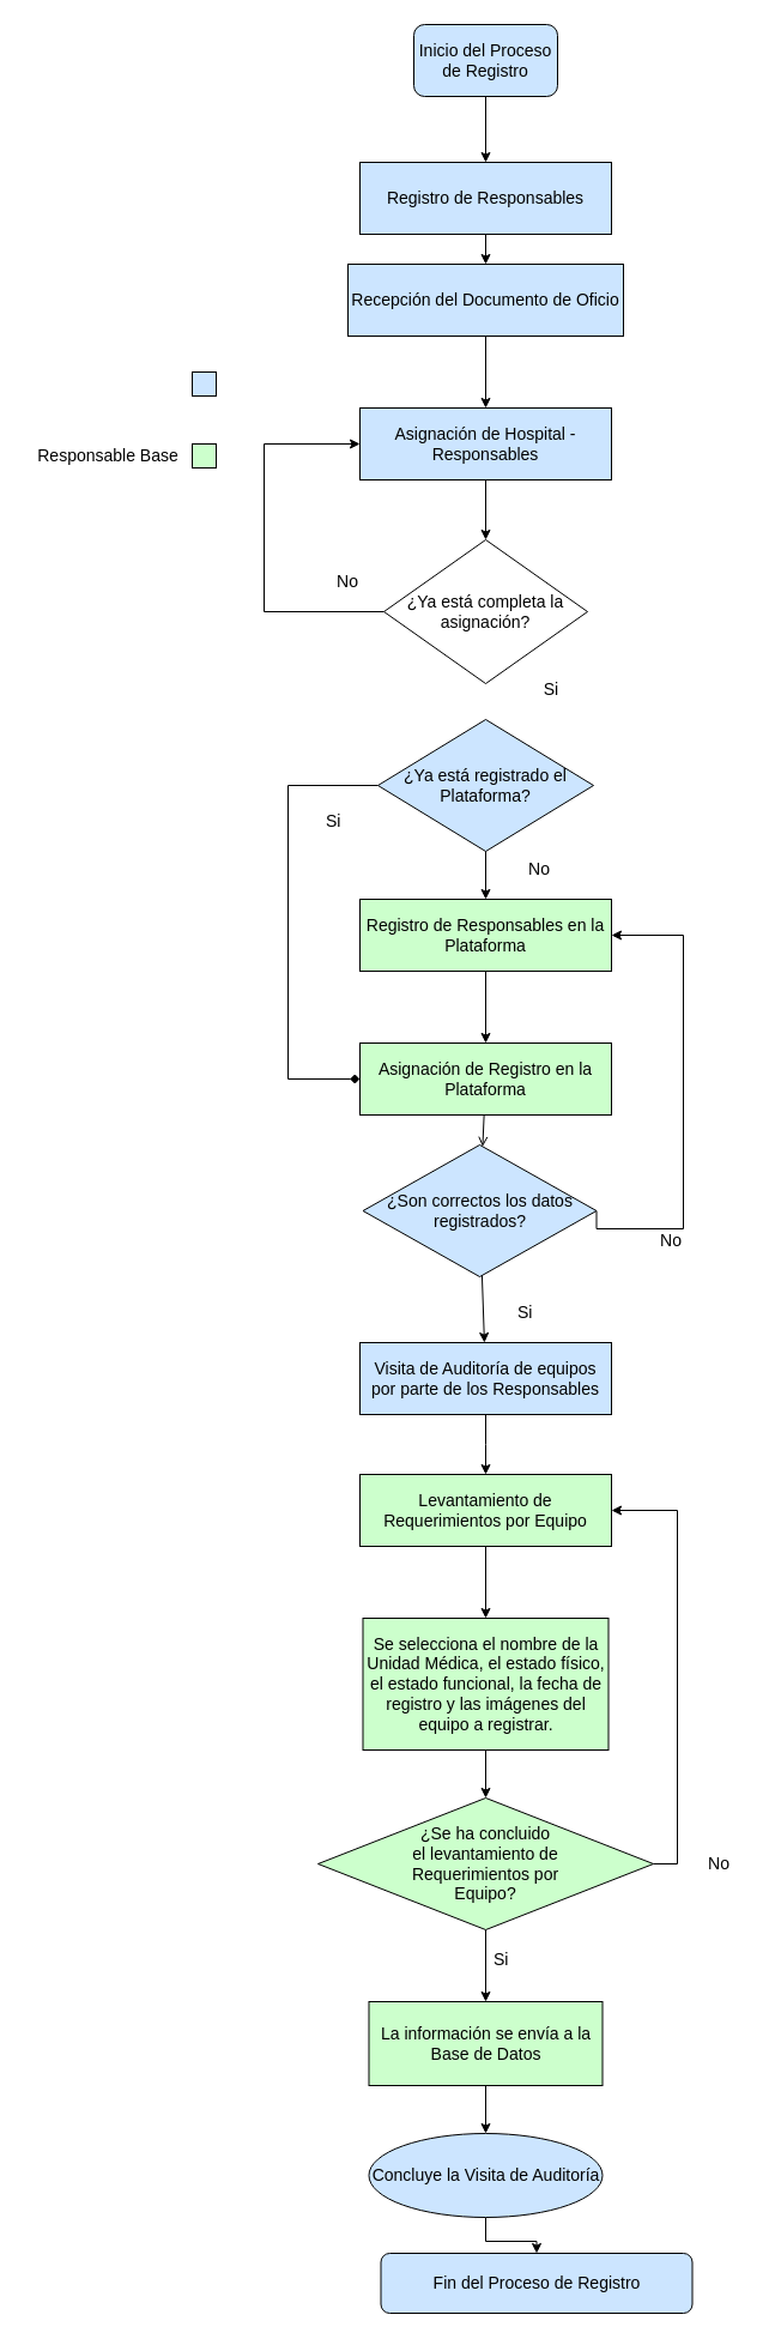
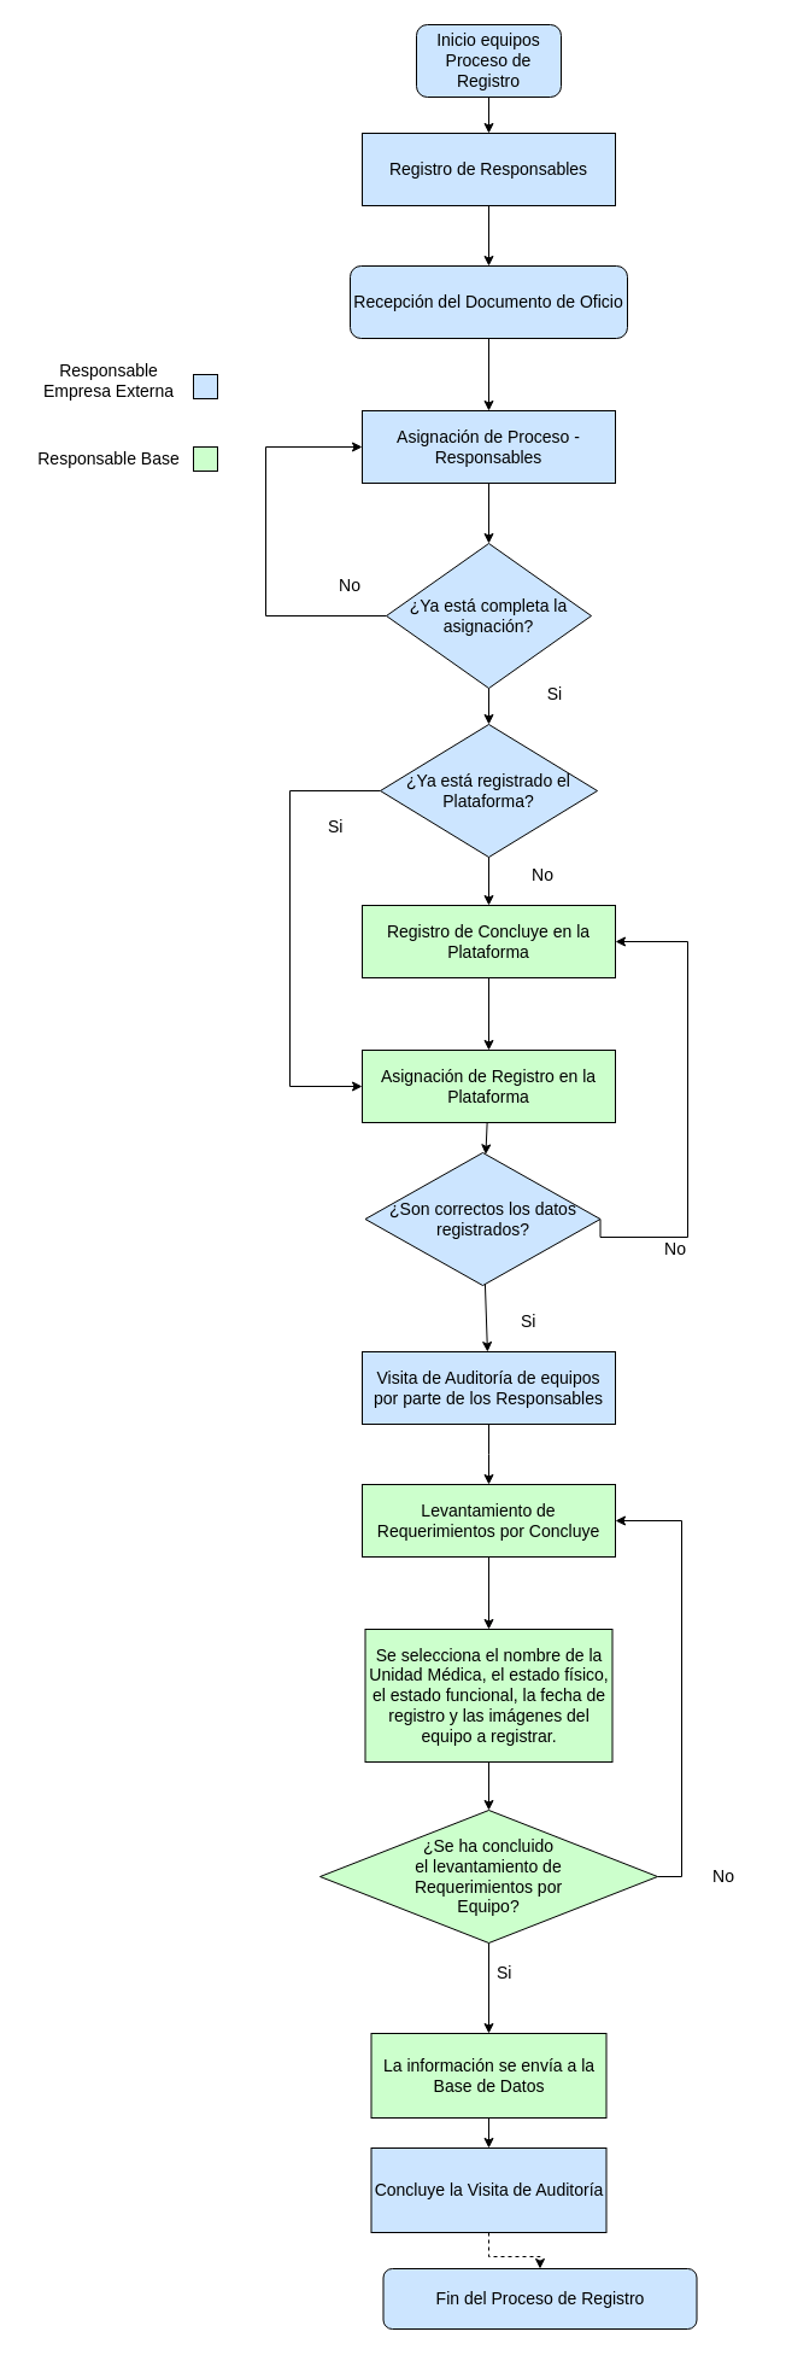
- <mxCell id="42" value="&lt;font style=&quot;font-size: 14px;&quot;&gt;Inicio del Proceso de Registro&lt;br&gt;&lt;/font&gt;" style="rounded=1;whiteSpace=wrap;html=1;fillColor=#CCE5FF;fontColor=#000000;" parent="1" vertex="1"><mxGeometry x="345" y="20" width="120" height="60" as="geometry" /></mxCell>
+ <mxCell id="42" value="&lt;font style=&quot;font-size: 14px;&quot;&gt;Inicio equipos Proceso de Registro&lt;br&gt;&lt;/font&gt;" style="rounded=1;whiteSpace=wrap;html=1;fillColor=#CCE5FF;fontColor=#000000;" parent="1" vertex="1"><mxGeometry x="345" y="20" width="120" height="60" as="geometry" /></mxCell>
- <mxCell id="3" value="Registro de Responsables" style="rounded=0;whiteSpace=wrap;html=1;fontSize=14;fillColor=#CCE5FF;fontColor=#000000;" parent="1" vertex="1"><mxGeometry x="300" y="135" width="210" height="60" as="geometry" /></mxCell>
+ <mxCell id="3" value="Registro de Responsables" style="rounded=0;whiteSpace=wrap;html=1;fontSize=14;fillColor=#CCE5FF;fontColor=#000000;" parent="1" vertex="1"><mxGeometry x="300" y="110" width="210" height="60" as="geometry" /></mxCell>
- <mxCell id="44" value="&lt;font style=&quot;font-size: 14px;&quot;&gt;Recepción del Documento de Oficio&lt;/font&gt;" style="rounded=0;whiteSpace=wrap;html=1;fontSize=14;fillColor=#CCE5FF;fontColor=#000000;" parent="1" vertex="1"><mxGeometry x="290" y="220" width="230" height="60" as="geometry" /></mxCell>
+ <mxCell id="44" value="&lt;font style=&quot;font-size: 14px;&quot;&gt;Recepción del Documento de Oficio&lt;/font&gt;" style="whiteSpace=wrap;html=1;fontSize=14;fillColor=#CCE5FF;fontColor=#000000;rounded=1;" parent="1" vertex="1"><mxGeometry x="290" y="220" width="230" height="60" as="geometry" /></mxCell>
+ <mxCell id="46" value="Responsable Empresa Externa" style="text;html=1;strokeColor=none;fillColor=none;align=center;verticalAlign=middle;whiteSpace=wrap;rounded=0;fontSize=14;" parent="1" vertex="1"><mxGeometry x="20" y="300" width="140" height="30" as="geometry" /></mxCell>
- <mxCell id="5" value="Asignación de Hospital - Responsables" style="rounded=0;whiteSpace=wrap;html=1;fontSize=14;fillColor=#CCE5FF;fontColor=#000000;" parent="1" vertex="1"><mxGeometry x="300" y="340" width="210" height="60" as="geometry" /></mxCell>
+ <mxCell id="5" value="Asignación de Proceso - Responsables" style="rounded=0;whiteSpace=wrap;html=1;fontSize=14;fillColor=#CCE5FF;fontColor=#000000;" parent="1" vertex="1"><mxGeometry x="300" y="340" width="210" height="60" as="geometry" /></mxCell>
- <mxCell id="7" value="¿Ya está completa la asignación?" style="rhombus;whiteSpace=wrap;html=1;fontSize=14;fillColor=#ffffff;fontColor=#000000;" parent="1" vertex="1"><mxGeometry x="320" y="450" width="170" height="120" as="geometry" /></mxCell>
+ <mxCell id="7" value="¿Ya está completa la asignación?" style="rhombus;whiteSpace=wrap;html=1;fontSize=14;fillColor=#CCE5FF;fontColor=#000000;" parent="1" vertex="1"><mxGeometry x="320" y="450" width="170" height="120" as="geometry" /></mxCell>
+ <mxCell id="8" value="" style="endArrow=classic;html=1;rounded=0;fontSize=14;" parent="1" source="7" target="13" edge="1"><mxGeometry width="50" height="50" relative="1" as="geometry"><mxPoint x="280" y="540" as="sourcePoint" /><mxPoint x="405" y="620" as="targetPoint" /></mxGeometry></mxCell>
- <mxCell id="11" value="Registro de Responsables en la Plataforma" style="rounded=0;whiteSpace=wrap;html=1;fontSize=14;fillColor=#CCFFCC;fontColor=#000000;" parent="1" vertex="1"><mxGeometry x="300" y="750" width="210" height="60" as="geometry" /></mxCell>
+ <mxCell id="11" value="Registro de Concluye en la Plataforma" style="rounded=0;whiteSpace=wrap;html=1;fontSize=14;fillColor=#CCFFCC;fontColor=#000000;" parent="1" vertex="1"><mxGeometry x="300" y="750" width="210" height="60" as="geometry" /></mxCell>
- <mxCell id="12" style="edgeStyle=orthogonalEdgeStyle;rounded=0;orthogonalLoop=1;jettySize=auto;html=1;exitX=0;exitY=0.5;exitDx=0;exitDy=0;entryX=0;entryY=0.5;entryDx=0;entryDy=0;fontSize=14;endArrow=diamond;" parent="1" source="13" target="17" edge="1"><mxGeometry relative="1" as="geometry"><Array as="points"><mxPoint x="240" y="655" /><mxPoint x="240" y="900" /></Array></mxGeometry></mxCell>
+ <mxCell id="12" style="edgeStyle=orthogonalEdgeStyle;rounded=0;orthogonalLoop=1;jettySize=auto;html=1;exitX=0;exitY=0.5;exitDx=0;exitDy=0;entryX=0;entryY=0.5;entryDx=0;entryDy=0;fontSize=14;" parent="1" source="13" target="17" edge="1"><mxGeometry relative="1" as="geometry"><Array as="points"><mxPoint x="240" y="655" /><mxPoint x="240" y="900" /></Array></mxGeometry></mxCell>
- <mxCell id="21" value="" style="endArrow=open;html=1;rounded=0;fontSize=14;" parent="1" source="17" target="20" edge="1"><mxGeometry width="50" height="50" relative="1" as="geometry"><mxPoint x="280" y="1010" as="sourcePoint" /><mxPoint x="330" y="960" as="targetPoint" /></mxGeometry></mxCell>
+ <mxCell id="21" value="" style="endArrow=classic;html=1;rounded=0;fontSize=14;" parent="1" source="17" target="20" edge="1"><mxGeometry width="50" height="50" relative="1" as="geometry"><mxPoint x="280" y="1010" as="sourcePoint" /><mxPoint x="330" y="960" as="targetPoint" /></mxGeometry></mxCell>
- <mxCell id="28" value="Levantamiento de Requerimientos por Equipo" style="rounded=0;whiteSpace=wrap;html=1;fontSize=14;fillColor=#CCFFCC;fontColor=#000000;" parent="1" vertex="1"><mxGeometry x="300" y="1230" width="210" height="60" as="geometry" /></mxCell>
+ <mxCell id="28" value="Levantamiento de Requerimientos por Concluye" style="rounded=0;whiteSpace=wrap;html=1;fontSize=14;fillColor=#CCFFCC;fontColor=#000000;" parent="1" vertex="1"><mxGeometry x="300" y="1230" width="210" height="60" as="geometry" /></mxCell>
- <mxCell id="35" value="La información se envía a la Base de Datos" style="rounded=0;whiteSpace=wrap;html=1;fontSize=14;fillColor=#CCFFCC;fontColor=#000000;" parent="1" vertex="1"><mxGeometry x="307.5" y="1670" width="195" height="70" as="geometry" /></mxCell>
+ <mxCell id="35" value="La información se envía a la Base de Datos" style="rounded=0;whiteSpace=wrap;html=1;fontSize=14;fillColor=#CCFFCC;fontColor=#000000;" parent="1" vertex="1"><mxGeometry x="307.5" y="1685" width="195" height="70" as="geometry" /></mxCell>
- <mxCell id="37" value="Concluye la Visita de Auditoría" style="ellipse;whiteSpace=wrap;html=1;fontSize=14;fillColor=#CCE5FF;fontColor=#000000;" parent="1" vertex="1"><mxGeometry x="307.5" y="1780" width="195" height="70" as="geometry" /></mxCell>
+ <mxCell id="37" value="Concluye la Visita de Auditoría" style="rounded=0;whiteSpace=wrap;html=1;fontSize=14;fillColor=#CCE5FF;fontColor=#000000;" parent="1" vertex="1"><mxGeometry x="307.5" y="1780" width="195" height="70" as="geometry" /></mxCell>
- <mxCell id="36" style="edgeStyle=orthogonalEdgeStyle;rounded=0;orthogonalLoop=1;jettySize=auto;html=1;exitX=0.5;exitY=1;exitDx=0;exitDy=0;fontSize=14;" parent="1" source="37" target="38" edge="1"><mxGeometry relative="1" as="geometry" /></mxCell>
+ <mxCell id="36" style="edgeStyle=orthogonalEdgeStyle;rounded=0;orthogonalLoop=1;jettySize=auto;html=1;exitX=0.5;exitY=1;exitDx=0;exitDy=0;fontSize=14;dashed=1;" parent="1" source="37" target="38" edge="1"><mxGeometry relative="1" as="geometry" /></mxCell>
